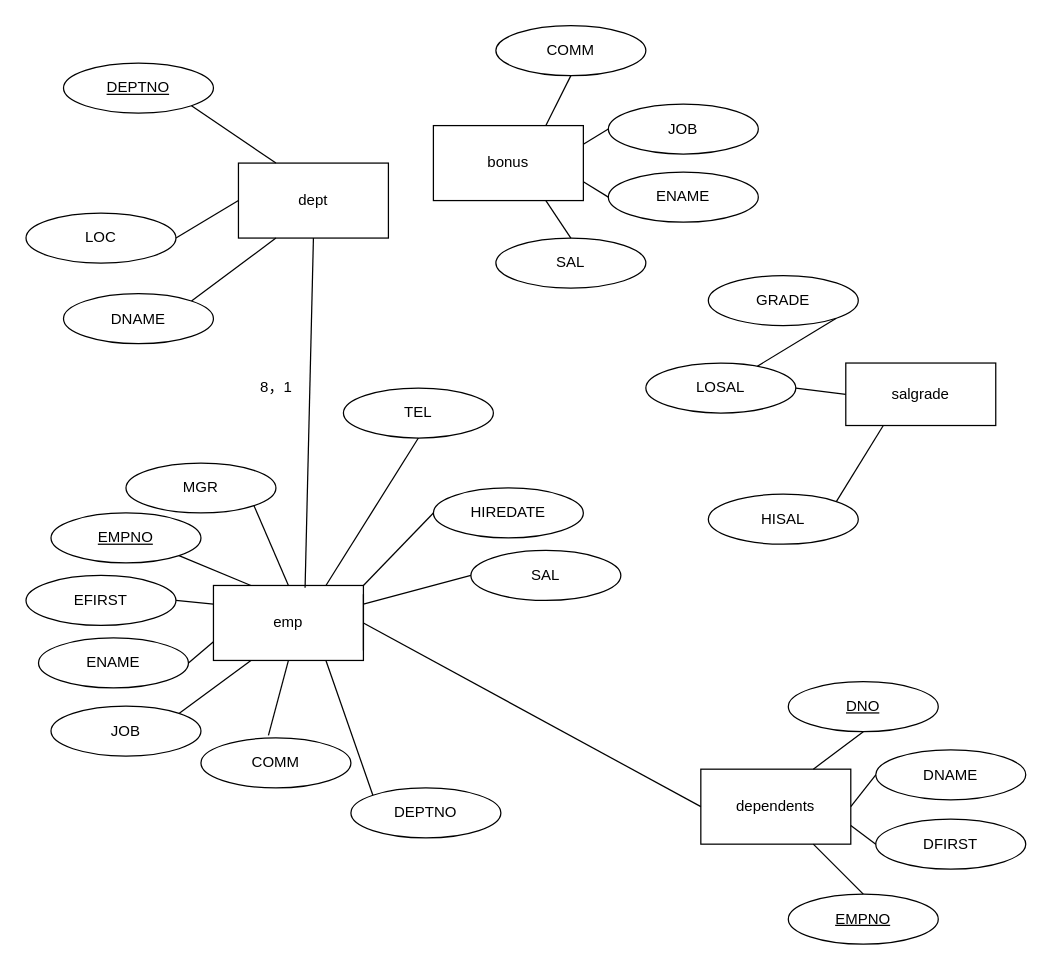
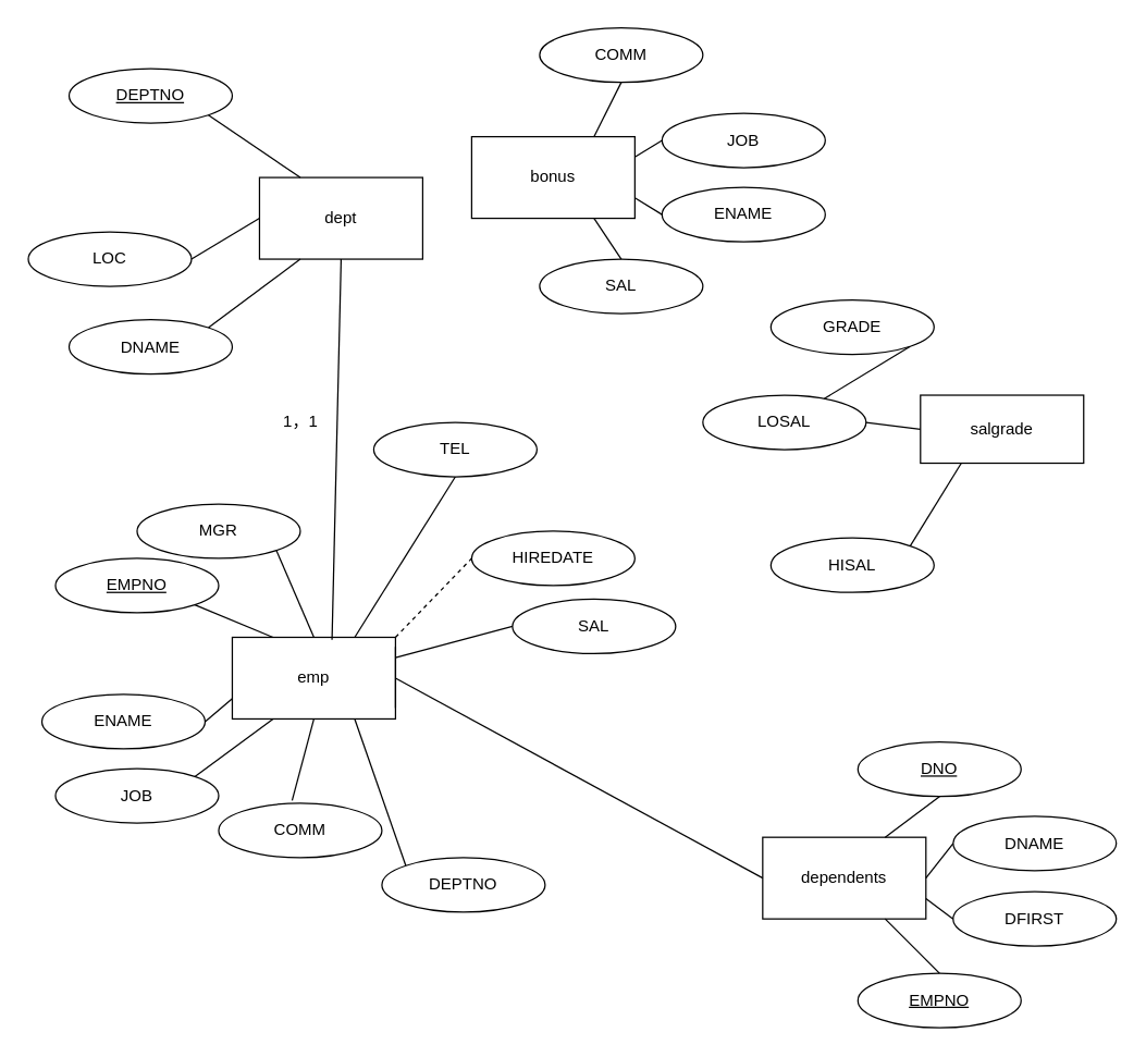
- <mxCell id="58" value="8，1" style="text;html=1;align=center;verticalAlign=middle;resizable=0;points=[];autosize=1;strokeColor=none;fillColor=none;" vertex="1" parent="1"><mxGeometry x="195" y="295" width="50" height="30" as="geometry" /></mxCell>
+ <mxCell id="58" value="1，1" style="text;html=1;align=center;verticalAlign=middle;resizable=0;points=[];autosize=1;strokeColor=none;fillColor=none;" vertex="1" parent="1"><mxGeometry x="195" y="295" width="50" height="30" as="geometry" /></mxCell>
- <mxCell id="24" value="" style="endArrow=none;html=1;rounded=0;entryX=0;entryY=0.5;entryDx=0;entryDy=0;exitX=1;exitY=0;exitDx=0;exitDy=0;" parent="1" source="5" target="18" edge="1"><mxGeometry width="50" height="50" relative="1" as="geometry"><mxPoint x="350" y="465" as="sourcePoint" /><mxPoint x="350" y="420" as="targetPoint" /></mxGeometry></mxCell>
+ <mxCell id="24" value="" style="endArrow=none;html=1;rounded=0;entryX=0;entryY=0.5;entryDx=0;entryDy=0;exitX=1;exitY=0;exitDx=0;exitDy=0;dashed=1;" parent="1" source="5" target="18" edge="1"><mxGeometry width="50" height="50" relative="1" as="geometry"><mxPoint x="350" y="465" as="sourcePoint" /><mxPoint x="350" y="420" as="targetPoint" /></mxGeometry></mxCell>
- <mxCell id="16" value="EFIRST" style="ellipse;whiteSpace=wrap;html=1;" parent="1" vertex="1"><mxGeometry x="20" y="460" width="120" height="40" as="geometry" /></mxCell>
- <mxCell id="31" value="" style="endArrow=none;html=1;rounded=0;entryX=1;entryY=0.5;entryDx=0;entryDy=0;exitX=0;exitY=0.25;exitDx=0;exitDy=0;" parent="1" source="5" target="16" edge="1"><mxGeometry width="50" height="50" relative="1" as="geometry"><mxPoint x="310" y="540" as="sourcePoint" /><mxPoint x="310" y="495" as="targetPoint" /></mxGeometry></mxCell>
